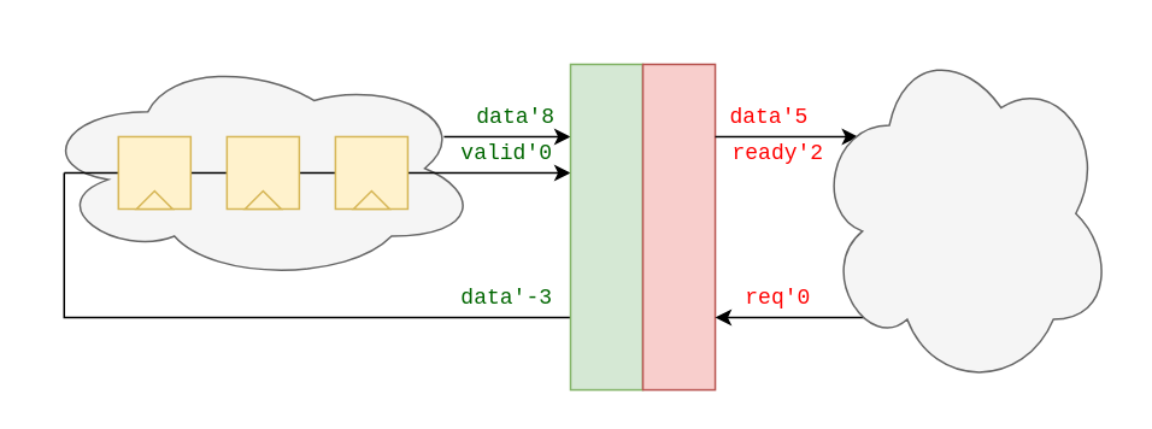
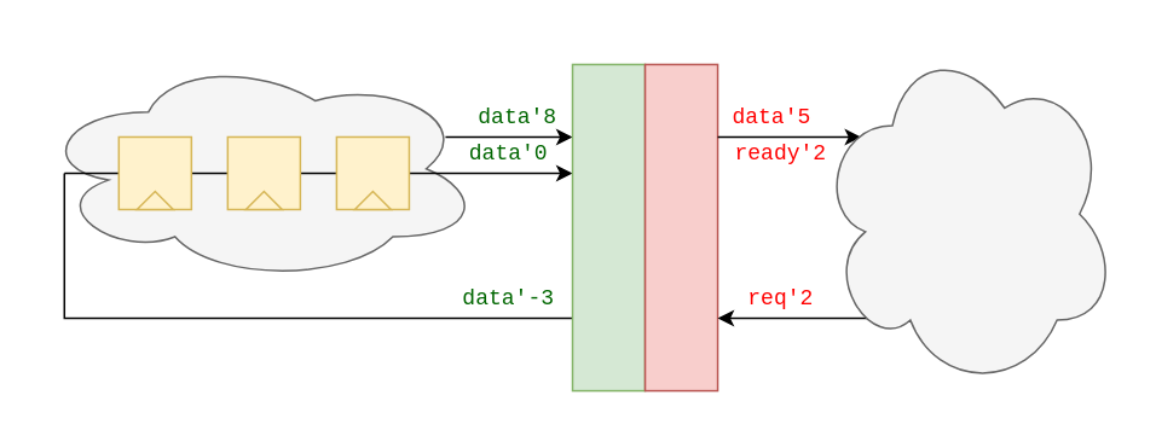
- <mxCell id="15" value="valid'0" style="text;html=1;strokeColor=none;fillColor=none;align=center;verticalAlign=middle;whiteSpace=wrap;rounded=0;fontFamily=Courier New;fontColor=#006600;" vertex="1" parent="1"><mxGeometry x="245" y="75" width="70" height="20" as="geometry" /></mxCell>
+ <mxCell id="15" value="data'0" style="text;html=1;strokeColor=none;fillColor=none;align=center;verticalAlign=middle;whiteSpace=wrap;rounded=0;fontFamily=Courier New;fontColor=#006600;" vertex="1" parent="1"><mxGeometry x="245" y="75" width="70" height="20" as="geometry" /></mxCell>
- <mxCell id="24" value="req'0" style="text;html=1;strokeColor=none;fillColor=none;align=center;verticalAlign=middle;whiteSpace=wrap;rounded=0;fontFamily=Courier New;fontColor=#FF0000;" vertex="1" parent="1"><mxGeometry x="395" y="155" width="70" height="20" as="geometry" /></mxCell>
+ <mxCell id="24" value="req'2" style="text;html=1;strokeColor=none;fillColor=none;align=center;verticalAlign=middle;whiteSpace=wrap;rounded=0;fontFamily=Courier New;fontColor=#FF0000;" vertex="1" parent="1"><mxGeometry x="395" y="155" width="70" height="20" as="geometry" /></mxCell>
